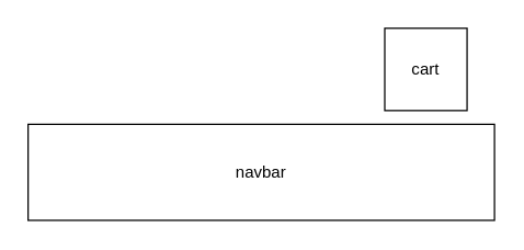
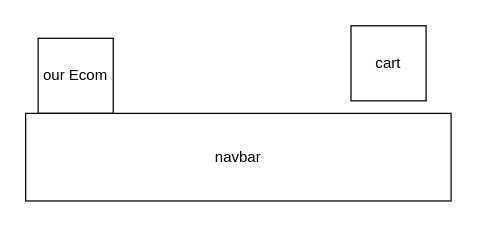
+ <mxCell id="2" value="our Ecom" style="whiteSpace=wrap;html=1;aspect=fixed;" vertex="1" parent="1"><mxGeometry x="30" y="30" width="60" height="60" as="geometry" /></mxCell>
